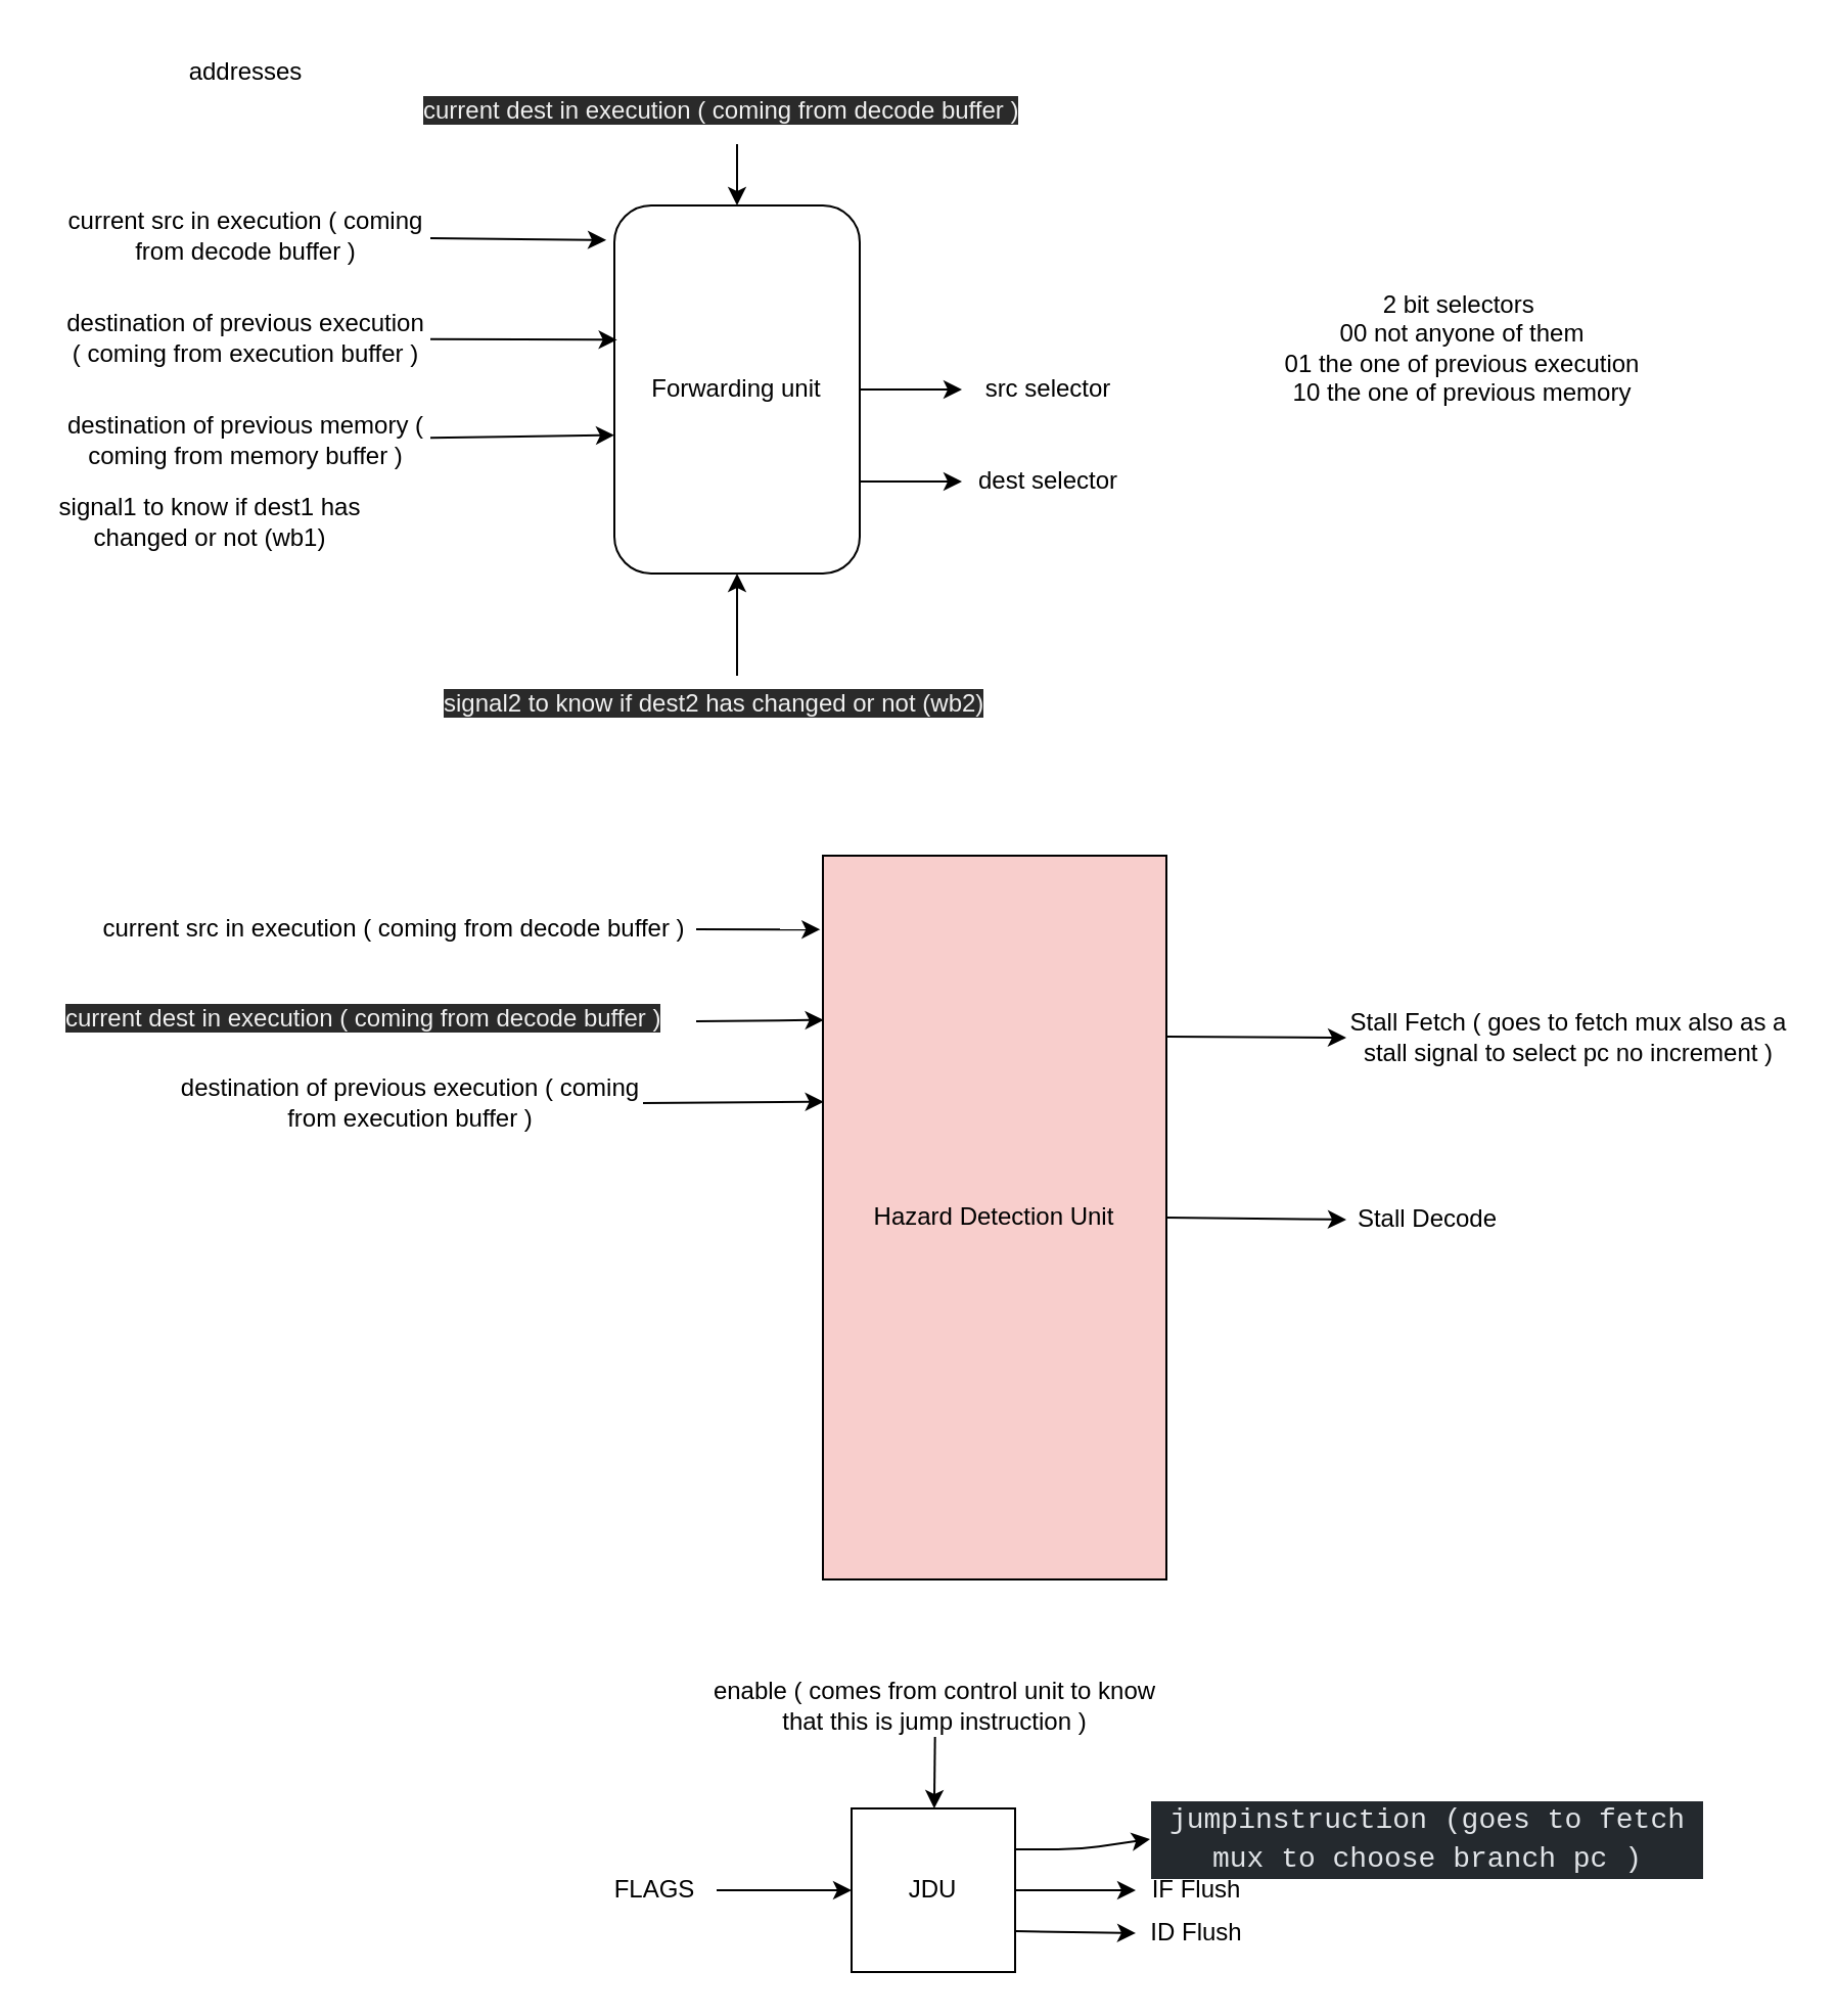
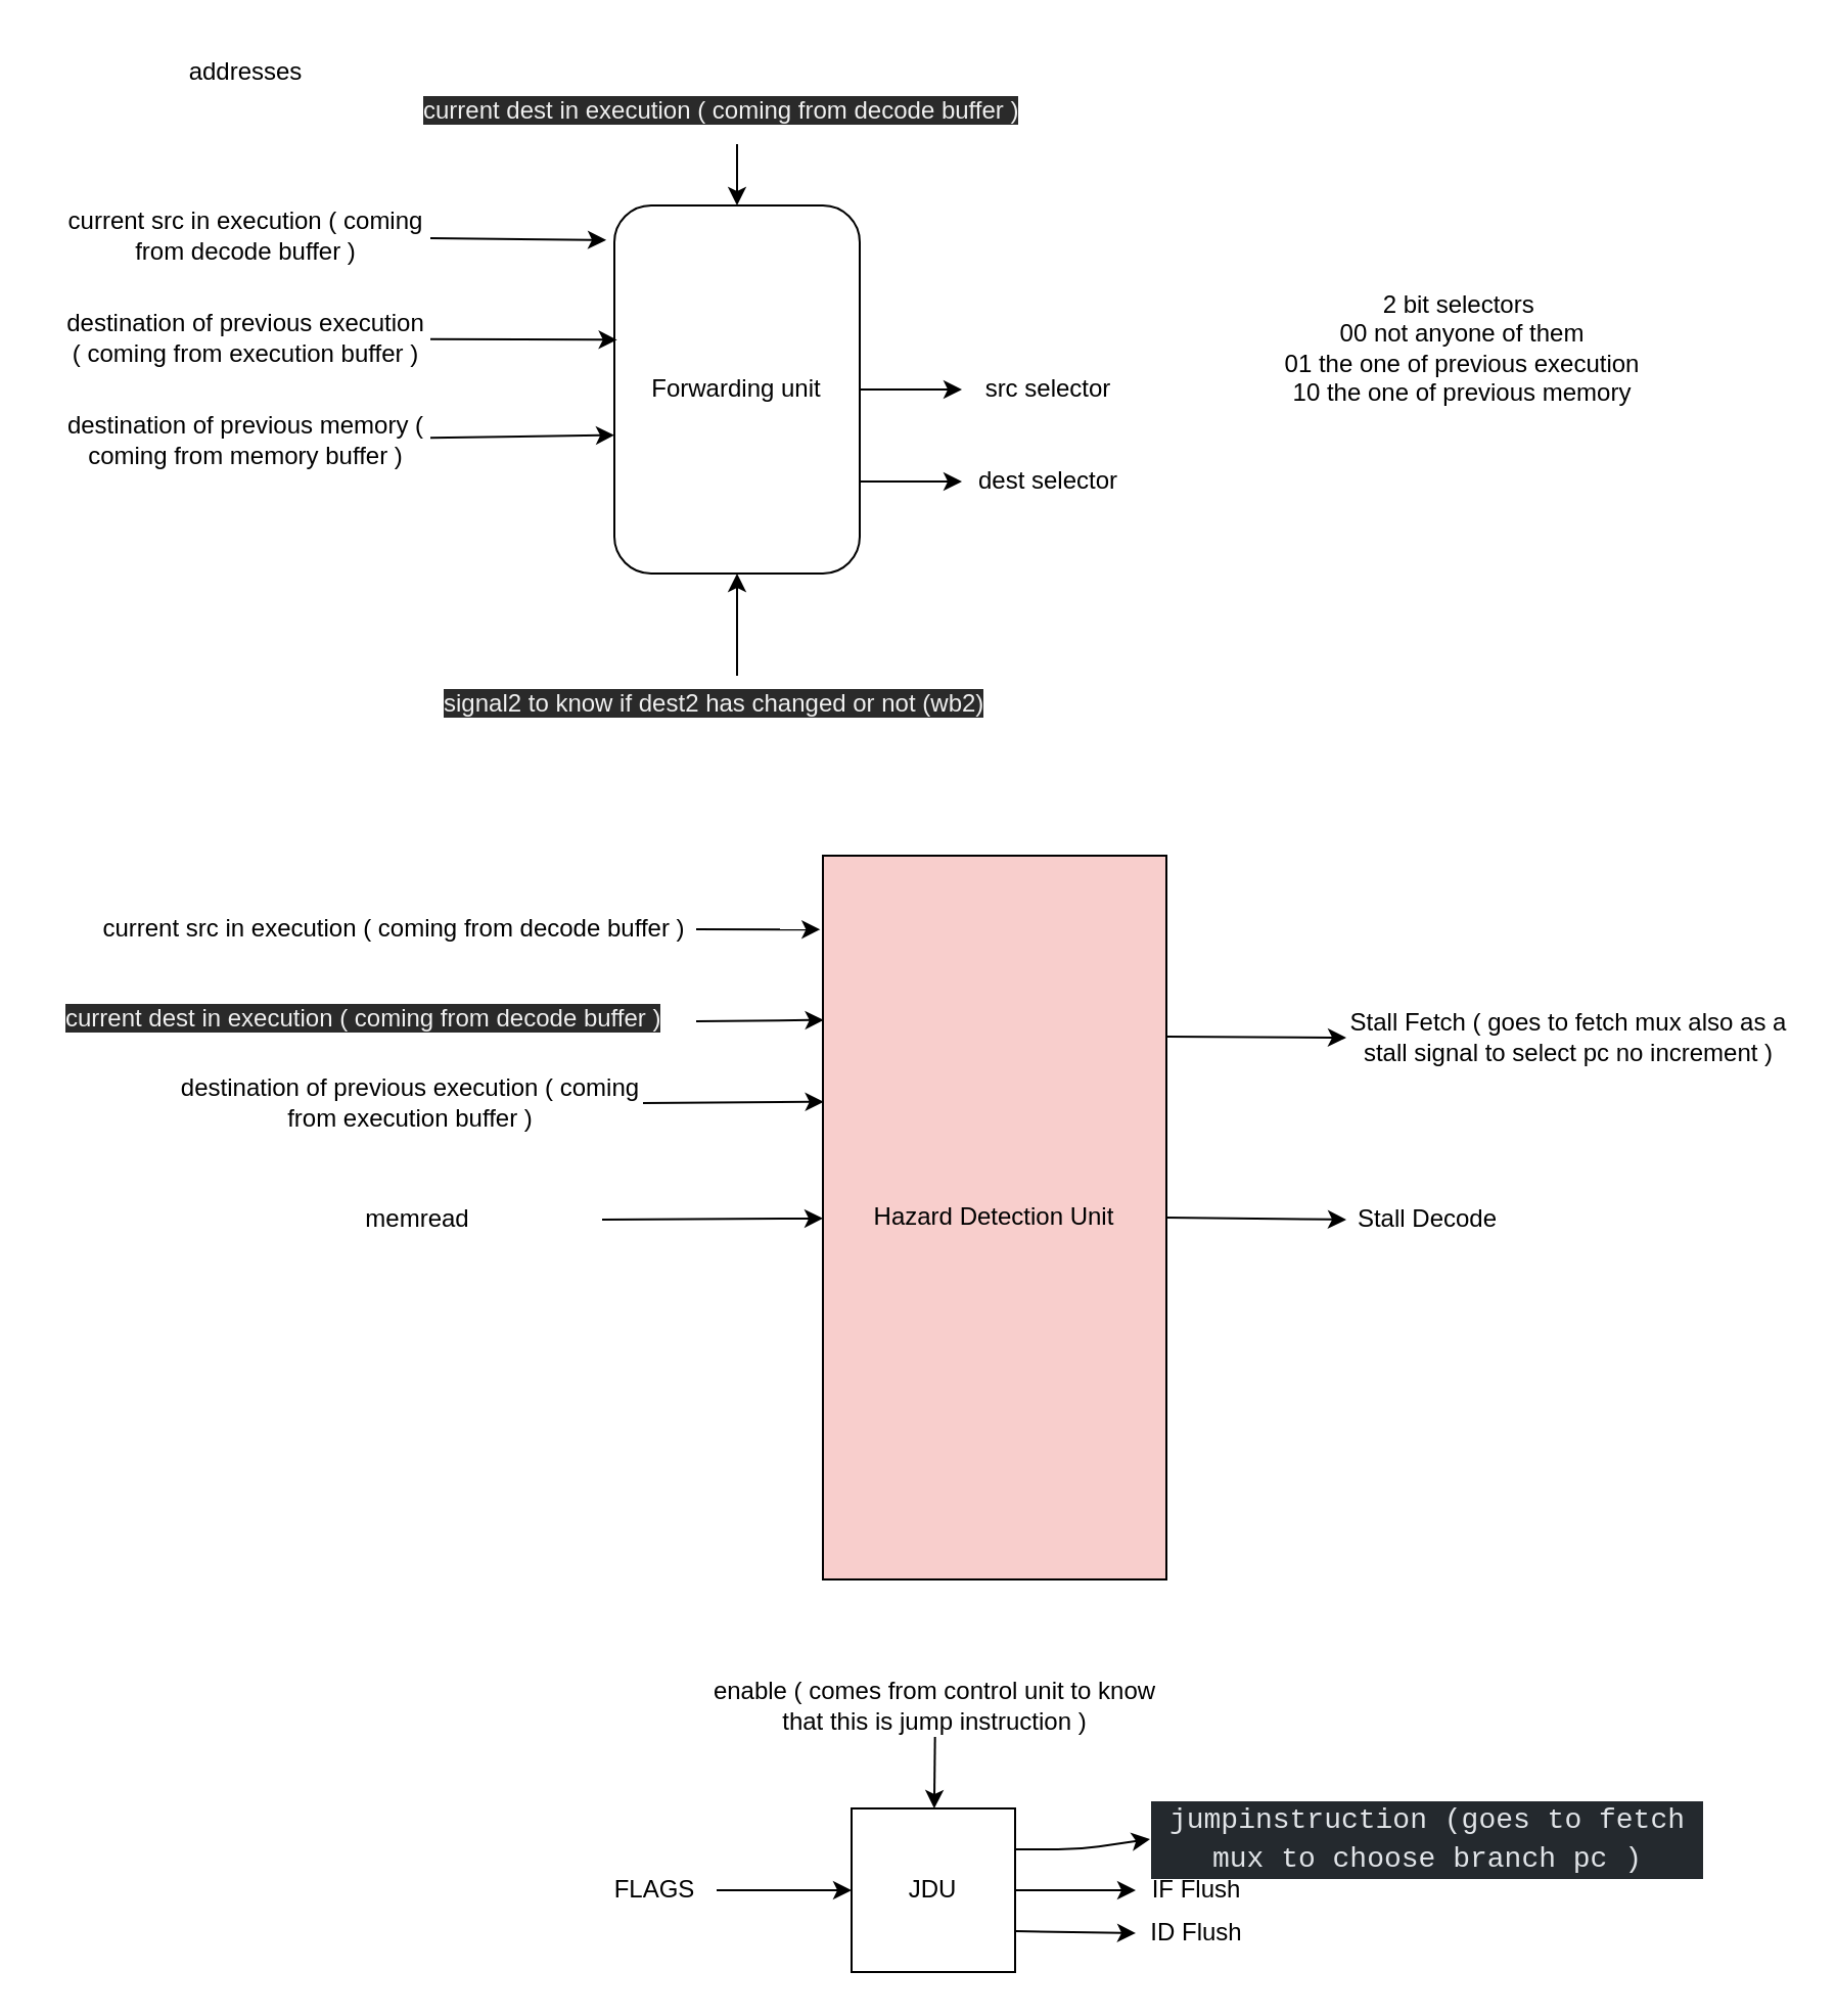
- <mxCell id="12" value="signal1 to know if dest1 has changed or not (wb1)" style="text;html=1;strokeColor=none;fillColor=none;align=center;verticalAlign=middle;whiteSpace=wrap;rounded=0;" vertex="1" parent="1"><mxGeometry x="20" y="240" width="165" height="30" as="geometry" /></mxCell>
+ <mxCell id="29" style="edgeStyle=none;html=1;exitX=1;exitY=0.5;exitDx=0;exitDy=0;" edge="1" parent="1" source="30" target="22"><mxGeometry relative="1" as="geometry" /></mxCell>
+ <mxCell id="30" value="memread" style="text;html=1;strokeColor=none;fillColor=none;align=center;verticalAlign=middle;whiteSpace=wrap;rounded=0;" vertex="1" parent="1"><mxGeometry x="114" y="581" width="180" height="30" as="geometry" /></mxCell>
